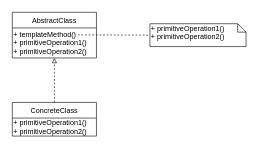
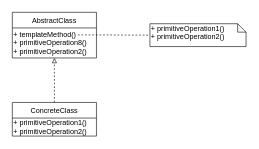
- <mxCell id="3" value="+ templateMethod()&lt;br&gt;+ primitiveOperation1()&lt;br&gt;+ primitiveOperation2()" style="text;html=1;align=left;verticalAlign=middle;resizable=0;points=[];autosize=1;" vertex="1" parent="2"><mxGeometry y="26" width="140" height="50" as="geometry" /></mxCell>
+ <mxCell id="3" value="+ templateMethod()&lt;br&gt;+ primitiveOperation8()&lt;br&gt;+ primitiveOperation2()" style="text;html=1;align=left;verticalAlign=middle;resizable=0;points=[];autosize=1;" vertex="1" parent="2"><mxGeometry y="26" width="140" height="50" as="geometry" /></mxCell>
